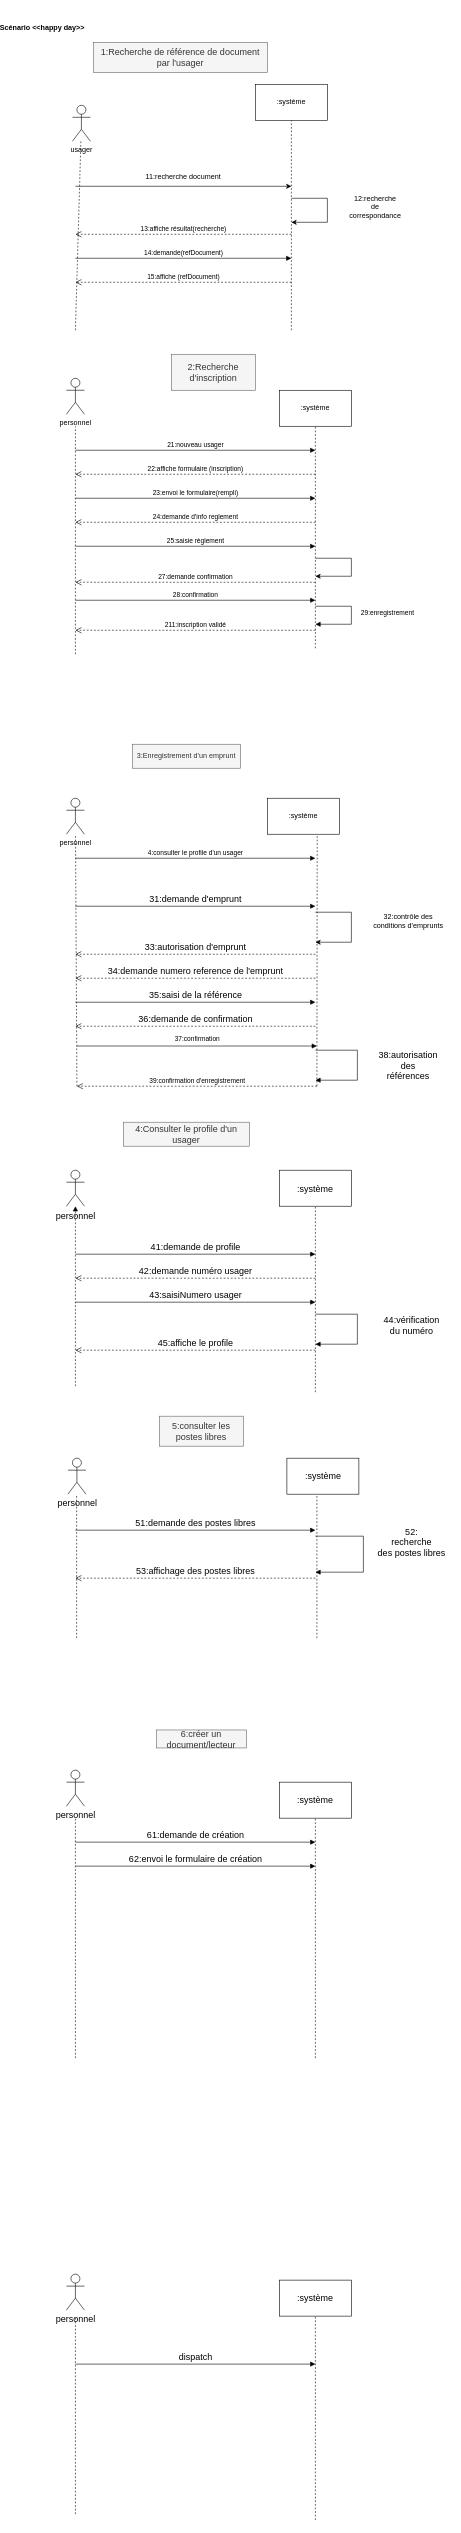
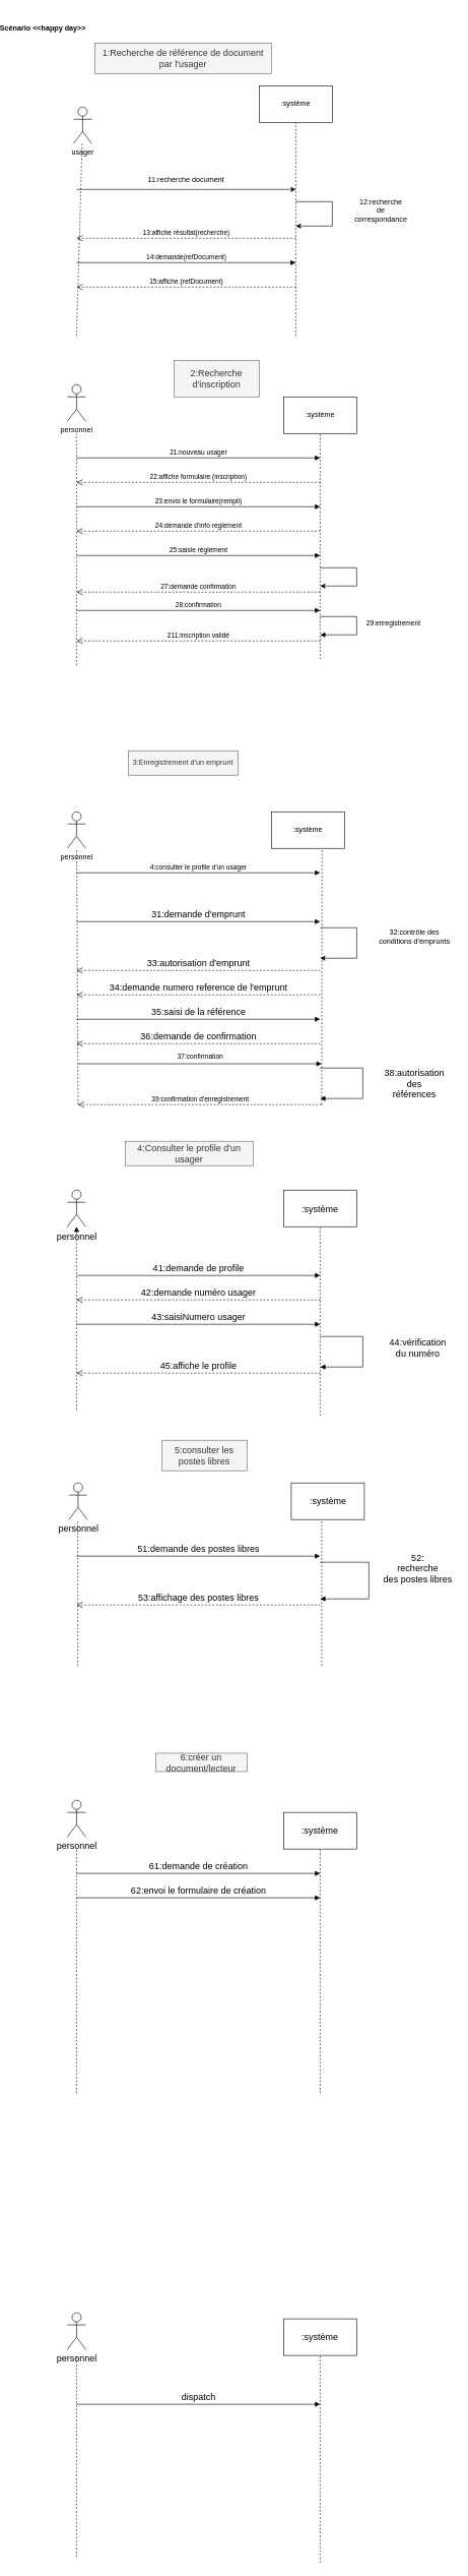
- <mxCell id="38" value="3:Enregistrement d'un emprunt" style="text;html=1;strokeColor=#666666;fillColor=#f5f5f5;align=center;verticalAlign=middle;whiteSpace=wrap;rounded=0;fontColor=#333333;" vertex="1" parent="1"><mxGeometry x="210" y="1240" width="180" height="40" as="geometry" /></mxCell>
+ <mxCell id="38" value="3:Enregistrement d'un emprunt" style="text;html=1;strokeColor=#666666;fillColor=#f5f5f5;align=center;verticalAlign=middle;whiteSpace=wrap;rounded=0;fontColor=#333333;" vertex="1" parent="1"><mxGeometry x="200" y="1230" width="180" height="40" as="geometry" /></mxCell>
- <mxCell id="66" value="6:créer un document/lecteur" style="text;html=1;strokeColor=#666666;fillColor=#f5f5f5;align=center;verticalAlign=middle;whiteSpace=wrap;rounded=0;fontSize=15;fontColor=#333333;" vertex="1" parent="1"><mxGeometry x="250" y="2883" width="150" height="30" as="geometry" /></mxCell>
+ <mxCell id="66" value="6:créer un document/lecteur" style="text;html=1;strokeColor=#666666;fillColor=#f5f5f5;align=center;verticalAlign=middle;whiteSpace=wrap;rounded=0;fontSize=15;fontColor=#333333;" vertex="1" parent="1"><mxGeometry x="245" y="2873" width="150" height="30" as="geometry" /></mxCell>
